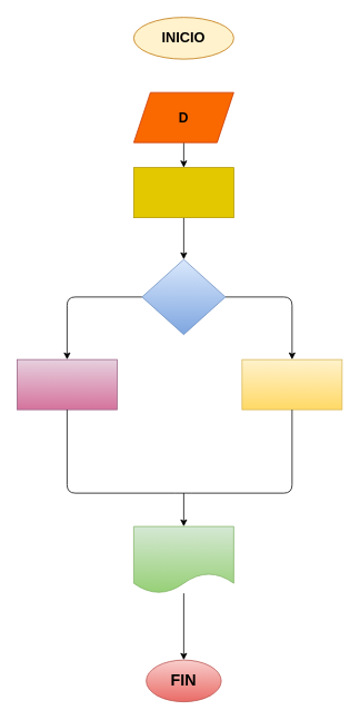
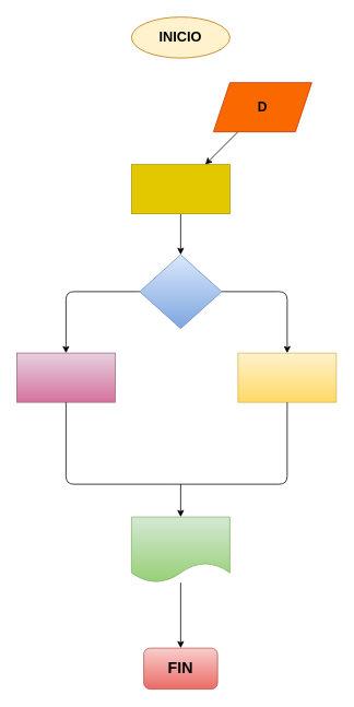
- <mxCell id="4" value="&lt;b&gt;&lt;font style=&quot;font-size: 16px;&quot;&gt;D&lt;/font&gt;&lt;/b&gt;" style="shape=parallelogram;perimeter=parallelogramPerimeter;whiteSpace=wrap;html=1;fixedSize=1;fillColor=#fa6800;fontColor=#000000;strokeColor=#C73500;" vertex="1" parent="1"><mxGeometry x="160" y="110" width="120" height="60" as="geometry" /></mxCell>
+ <mxCell id="4" value="&lt;b&gt;&lt;font style=&quot;font-size: 16px;&quot;&gt;D&lt;/font&gt;&lt;/b&gt;" style="shape=parallelogram;perimeter=parallelogramPerimeter;whiteSpace=wrap;html=1;fixedSize=1;fillColor=#fa6800;fontColor=#000000;strokeColor=#C73500;" vertex="1" parent="1"><mxGeometry x="260" y="100" width="120" height="60" as="geometry" /></mxCell>
- <mxCell id="16" value="&lt;b&gt;&lt;font style=&quot;font-size: 19px;&quot;&gt;FIN&lt;/font&gt;&lt;/b&gt;" style="ellipse;whiteSpace=wrap;html=1;fontSize=17;fillColor=#f8cecc;gradientColor=#ea6b66;strokeColor=#b85450;" vertex="1" parent="1"><mxGeometry x="175" y="790" width="90" height="50" as="geometry" /></mxCell>
+ <mxCell id="16" value="&lt;b&gt;&lt;font style=&quot;font-size: 19px;&quot;&gt;FIN&lt;/font&gt;&lt;/b&gt;" style="whiteSpace=wrap;html=1;fontSize=17;fillColor=#f8cecc;gradientColor=#ea6b66;strokeColor=#b85450;rounded=1;" vertex="1" parent="1"><mxGeometry x="175" y="790" width="90" height="50" as="geometry" /></mxCell>
